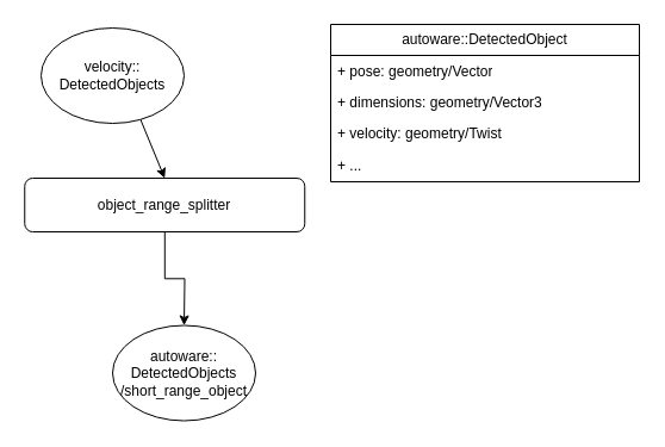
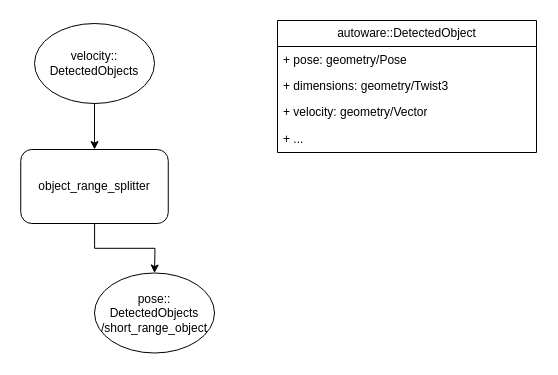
- <mxCell id="8" value="+ pose: geometry/Vector" style="text;strokeColor=none;fillColor=none;align=left;verticalAlign=top;spacingLeft=4;spacingRight=4;overflow=hidden;rotatable=0;points=[[0,0.5],[1,0.5]];portConstraint=eastwest;whiteSpace=wrap;html=1;" vertex="1" parent="7"><mxGeometry y="26" width="259" height="26" as="geometry" /></mxCell>
+ <mxCell id="8" value="+ pose: geometry/Pose" style="text;strokeColor=none;fillColor=none;align=left;verticalAlign=top;spacingLeft=4;spacingRight=4;overflow=hidden;rotatable=0;points=[[0,0.5],[1,0.5]];portConstraint=eastwest;whiteSpace=wrap;html=1;" vertex="1" parent="7"><mxGeometry y="26" width="259" height="26" as="geometry" /></mxCell>
- <mxCell id="9" value="+ dimensions: geometry/Vector3" style="text;strokeColor=none;fillColor=none;align=left;verticalAlign=top;spacingLeft=4;spacingRight=4;overflow=hidden;rotatable=0;points=[[0,0.5],[1,0.5]];portConstraint=eastwest;whiteSpace=wrap;html=1;" vertex="1" parent="7"><mxGeometry y="52" width="259" height="26" as="geometry" /></mxCell>
+ <mxCell id="9" value="+ dimensions: geometry/Twist3" style="text;strokeColor=none;fillColor=none;align=left;verticalAlign=top;spacingLeft=4;spacingRight=4;overflow=hidden;rotatable=0;points=[[0,0.5],[1,0.5]];portConstraint=eastwest;whiteSpace=wrap;html=1;" vertex="1" parent="7"><mxGeometry y="52" width="259" height="26" as="geometry" /></mxCell>
- <mxCell id="10" value="+ velocity: geometry/Twist" style="text;strokeColor=none;fillColor=none;align=left;verticalAlign=top;spacingLeft=4;spacingRight=4;overflow=hidden;rotatable=0;points=[[0,0.5],[1,0.5]];portConstraint=eastwest;whiteSpace=wrap;html=1;" vertex="1" parent="7"><mxGeometry y="78" width="259" height="27" as="geometry" /></mxCell>
+ <mxCell id="10" value="+ velocity: geometry/Vector" style="text;strokeColor=none;fillColor=none;align=left;verticalAlign=top;spacingLeft=4;spacingRight=4;overflow=hidden;rotatable=0;points=[[0,0.5],[1,0.5]];portConstraint=eastwest;whiteSpace=wrap;html=1;" vertex="1" parent="7"><mxGeometry y="78" width="259" height="27" as="geometry" /></mxCell>
- <mxCell id="4" value="&lt;div style=&quot;&quot;&gt;object_range_splitter&lt;/div&gt;" style="rounded=1;whiteSpace=wrap;html=1;align=center;" vertex="1" parent="1"><mxGeometry x="20.25" y="149" width="235" height="45" as="geometry" /></mxCell>
+ <mxCell id="4" value="&lt;div style=&quot;&quot;&gt;object_range_splitter&lt;/div&gt;" style="rounded=1;whiteSpace=wrap;html=1;align=center;" vertex="1" parent="1"><mxGeometry x="20.25" y="149" width="147.5" height="74" as="geometry" /></mxCell>
- <mxCell id="6" value="autoware::&lt;br&gt;DetectedObjects&lt;br&gt;/short_range_object" style="ellipse;whiteSpace=wrap;html=1;" vertex="1" parent="1"><mxGeometry x="94" y="272.5" width="120" height="80" as="geometry" /></mxCell>
+ <mxCell id="6" value="pose::&lt;br&gt;DetectedObjects&lt;br&gt;/short_range_object" style="ellipse;whiteSpace=wrap;html=1;" vertex="1" parent="1"><mxGeometry x="94" y="272.5" width="120" height="80" as="geometry" /></mxCell>
